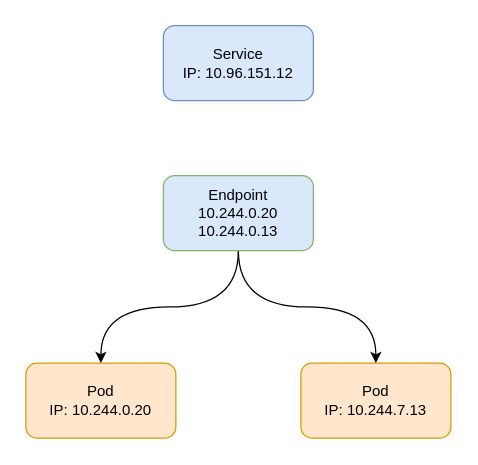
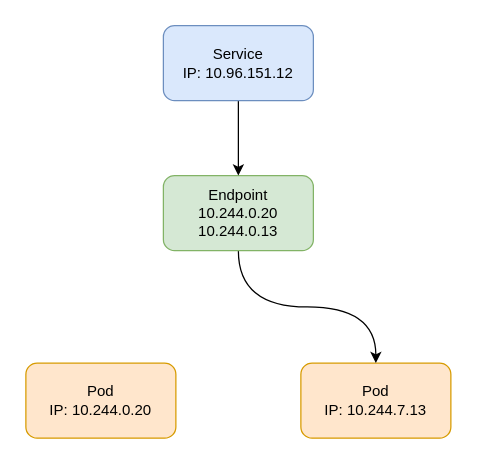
+ <mxCell id="7" style="edgeStyle=orthogonalEdgeStyle;curved=1;rounded=0;orthogonalLoop=1;jettySize=auto;html=1;exitX=0.5;exitY=1;exitDx=0;exitDy=0;entryX=0.5;entryY=0;entryDx=0;entryDy=0;fontSize=12;" edge="1" parent="1" source="8" target="6"><mxGeometry relative="1" as="geometry" /></mxCell>
- <mxCell id="6" value="&lt;font style=&quot;font-size: 12px;&quot;&gt;Endpoint&lt;/font&gt;&lt;br&gt;10.244.0.20&lt;br&gt;10.244.0.13" style="rounded=1;whiteSpace=wrap;html=1;fillColor=#dae8fc;strokeColor=#82b366;" vertex="1" parent="1"><mxGeometry x="130" y="140" width="120" height="60" as="geometry" /></mxCell>
+ <mxCell id="6" value="&lt;font style=&quot;font-size: 12px;&quot;&gt;Endpoint&lt;/font&gt;&lt;br&gt;10.244.0.20&lt;br&gt;10.244.0.13" style="rounded=1;whiteSpace=wrap;html=1;fillColor=#d5e8d4;strokeColor=#82b366;" vertex="1" parent="1"><mxGeometry x="130" y="140" width="120" height="60" as="geometry" /></mxCell>
- <mxCell id="4" style="edgeStyle=orthogonalEdgeStyle;rounded=0;orthogonalLoop=1;jettySize=auto;html=1;exitX=0.5;exitY=1;exitDx=0;exitDy=0;entryX=0.5;entryY=0;entryDx=0;entryDy=0;curved=1;" edge="1" parent="1" source="6" target="2"><mxGeometry relative="1" as="geometry" /></mxCell>
